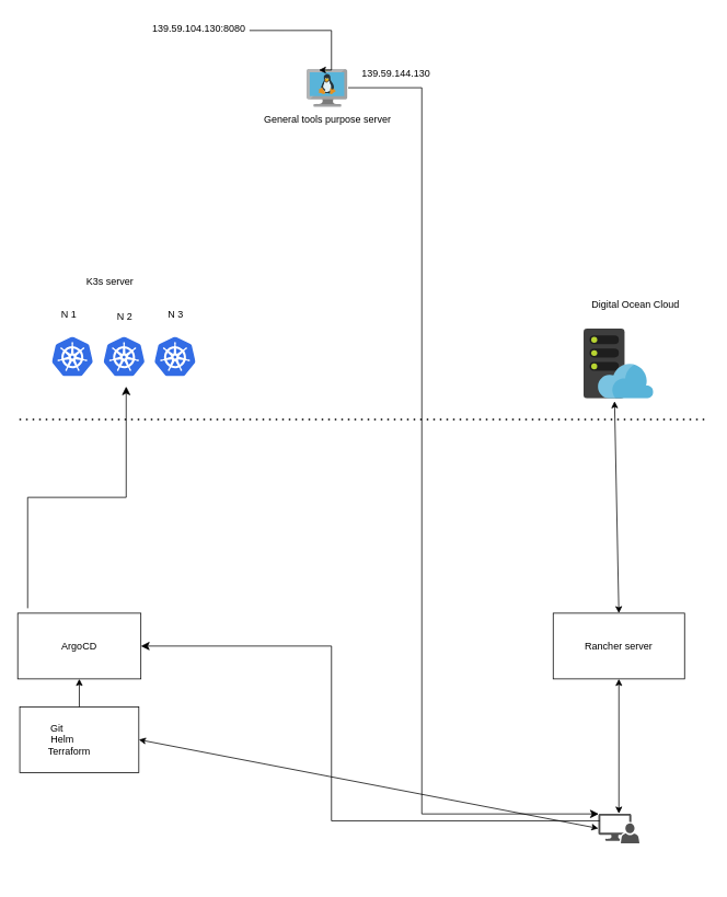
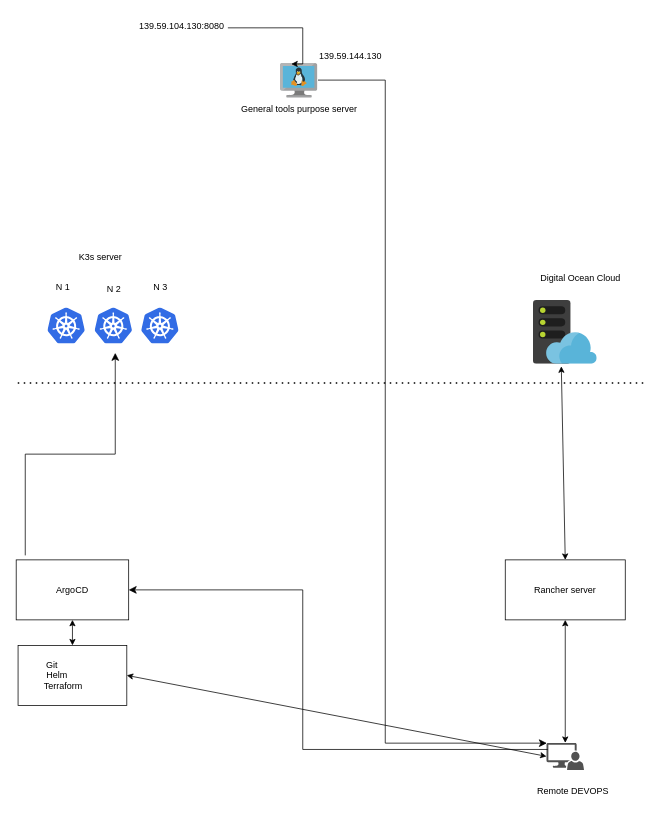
- <mxCell id="28" value="139.59.144.130" style="text;whiteSpace=wrap;html=1;" vertex="1" parent="1"><mxGeometry x="438" y="75" width="150" height="40" as="geometry" /></mxCell>
+ <mxCell id="28" value="139.59.144.130" style="text;whiteSpace=wrap;html=1;" vertex="1" parent="1"><mxGeometry x="423" y="60" width="150" height="40" as="geometry" /></mxCell>
- <mxCell id="18" value="" style="endArrow=none;startArrow=classic;html=1;rounded=0;exitX=0.5;exitY=1;exitDx=0;exitDy=0;entryX=0.5;entryY=0;entryDx=0;entryDy=0;" parent="1" source="3" target="4" edge="1"><mxGeometry width="50" height="50" relative="1" as="geometry"><mxPoint x="453" y="890" as="sourcePoint" /><mxPoint x="503" y="840" as="targetPoint" /></mxGeometry></mxCell>
+ <mxCell id="18" value="" style="endArrow=classic;startArrow=classic;html=1;rounded=0;exitX=0.5;exitY=1;exitDx=0;exitDy=0;entryX=0.5;entryY=0;entryDx=0;entryDy=0;" parent="1" source="3" target="4" edge="1"><mxGeometry width="50" height="50" relative="1" as="geometry"><mxPoint x="453" y="890" as="sourcePoint" /><mxPoint x="503" y="840" as="targetPoint" /></mxGeometry></mxCell>
+ <mxCell id="10" value="Remote DEVOPS" style="text;html=1;align=center;verticalAlign=middle;resizable=0;points=[];autosize=1;strokeColor=none;fillColor=none;" parent="1" vertex="1"><mxGeometry x="703" y="1040" width="120" height="30" as="geometry" /></mxCell>
